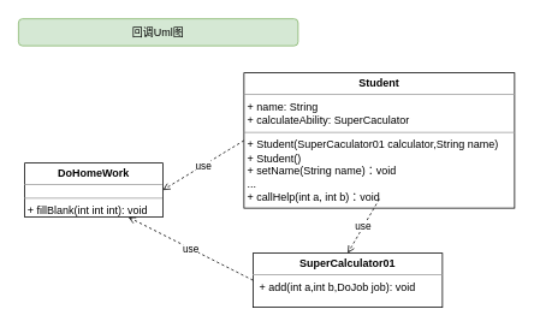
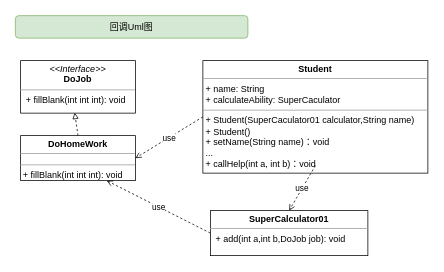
+ <mxCell id="4" value="&lt;p style=&quot;margin:0px;margin-top:4px;text-align:center;&quot;&gt;&lt;i&gt;&amp;lt;&amp;lt;Interface&amp;gt;&amp;gt;&lt;/i&gt;&lt;br&gt;&lt;b&gt;DoJob&lt;/b&gt;&lt;br&gt;&lt;/p&gt;&lt;hr size=&quot;1&quot;&gt;&lt;p style=&quot;margin:0px;margin-left:4px;&quot;&gt;&lt;/p&gt;&lt;p style=&quot;margin:0px;margin-left:4px;&quot;&gt;&amp;nbsp;+ fillBlank(int int int): void&lt;br&gt;&lt;/p&gt;" style="verticalAlign=top;align=left;overflow=fill;fontSize=12;fontFamily=Helvetica;html=1;" vertex="1" parent="1"><mxGeometry x="27" y="80" width="153" height="70" as="geometry" /></mxCell>
+ <mxCell id="3" value="" style="rounded=0;orthogonalLoop=1;jettySize=auto;html=1;dashed=1;endArrow=block;endFill=0;entryX=0.471;entryY=0.991;entryDx=0;entryDy=0;entryPerimeter=0;exitX=0.5;exitY=0;exitDx=0;exitDy=0;" edge="1" parent="1" source="6" target="4"><mxGeometry relative="1" as="geometry"><mxPoint x="113.034" y="200" as="sourcePoint" /><mxPoint x="115.034" y="200" as="targetPoint" /></mxGeometry></mxCell>
